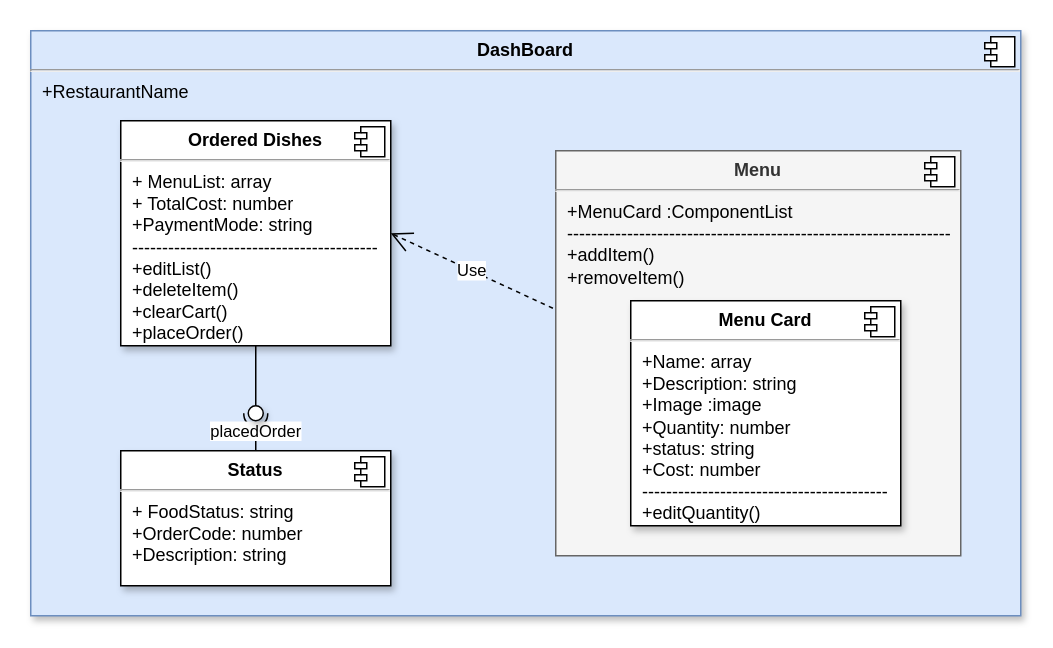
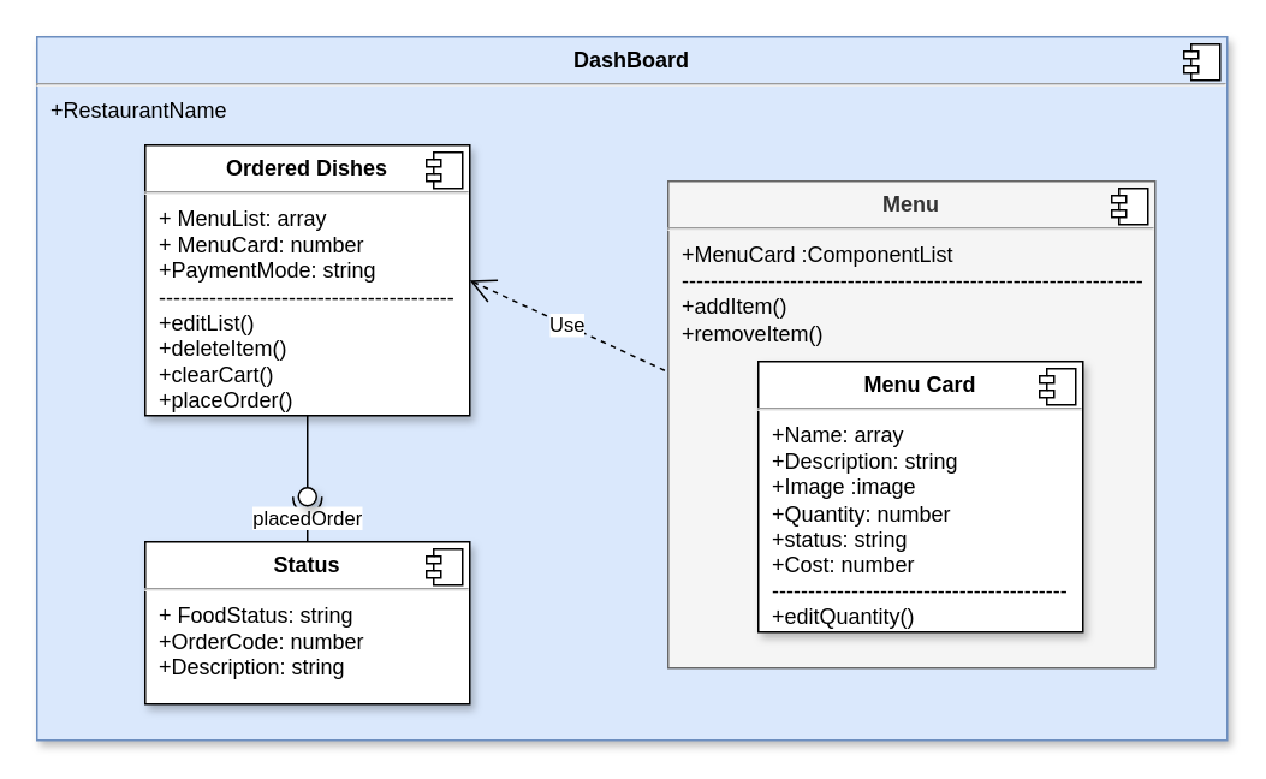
- <mxCell id="8" value="&lt;p style=&quot;margin: 0px ; margin-top: 6px ; text-align: center&quot;&gt;&lt;b&gt;Ordered Dishes&lt;/b&gt;&lt;/p&gt;&lt;hr&gt;&lt;p style=&quot;margin: 0px ; margin-left: 8px&quot;&gt;+ MenuList: array&lt;br&gt;&lt;/p&gt;&lt;p style=&quot;margin: 0px ; margin-left: 8px&quot;&gt;+ TotalCost: number&lt;/p&gt;&lt;p style=&quot;margin: 0px ; margin-left: 8px&quot;&gt;+PaymentMode: string&lt;/p&gt;&lt;p style=&quot;margin: 0px ; margin-left: 8px&quot;&gt;-----------------------------------------&lt;/p&gt;&lt;p style=&quot;margin: 0px ; margin-left: 8px&quot;&gt;+editList()&lt;/p&gt;&lt;p style=&quot;margin: 0px ; margin-left: 8px&quot;&gt;+deleteItem()&lt;/p&gt;&lt;p style=&quot;margin: 0px ; margin-left: 8px&quot;&gt;+clearCart()&lt;/p&gt;&lt;p style=&quot;margin: 0px ; margin-left: 8px&quot;&gt;+placeOrder()&lt;/p&gt;" style="align=left;overflow=fill;html=1;dropTarget=0;shadow=1;" vertex="1" parent="1"><mxGeometry x="80" y="80" width="180" height="150" as="geometry" /></mxCell>
+ <mxCell id="8" value="&lt;p style=&quot;margin: 0px ; margin-top: 6px ; text-align: center&quot;&gt;&lt;b&gt;Ordered Dishes&lt;/b&gt;&lt;/p&gt;&lt;hr&gt;&lt;p style=&quot;margin: 0px ; margin-left: 8px&quot;&gt;+ MenuList: array&lt;br&gt;&lt;/p&gt;&lt;p style=&quot;margin: 0px ; margin-left: 8px&quot;&gt;+ MenuCard: number&lt;/p&gt;&lt;p style=&quot;margin: 0px ; margin-left: 8px&quot;&gt;+PaymentMode: string&lt;/p&gt;&lt;p style=&quot;margin: 0px ; margin-left: 8px&quot;&gt;-----------------------------------------&lt;/p&gt;&lt;p style=&quot;margin: 0px ; margin-left: 8px&quot;&gt;+editList()&lt;/p&gt;&lt;p style=&quot;margin: 0px ; margin-left: 8px&quot;&gt;+deleteItem()&lt;/p&gt;&lt;p style=&quot;margin: 0px ; margin-left: 8px&quot;&gt;+clearCart()&lt;/p&gt;&lt;p style=&quot;margin: 0px ; margin-left: 8px&quot;&gt;+placeOrder()&lt;/p&gt;" style="align=left;overflow=fill;html=1;dropTarget=0;shadow=1;" vertex="1" parent="1"><mxGeometry x="80" y="80" width="180" height="150" as="geometry" /></mxCell>
